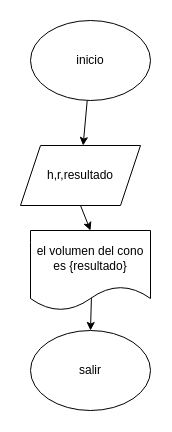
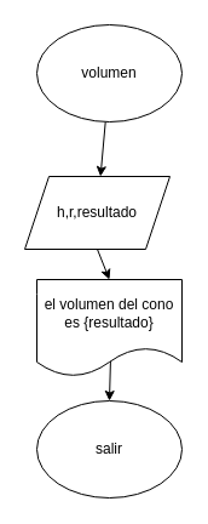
- <mxCell id="3" value="inicio" style="ellipse;whiteSpace=wrap;html=1;" vertex="1" parent="1"><mxGeometry x="30" y="20" width="120" height="80" as="geometry" /></mxCell>
+ <mxCell id="3" value="volumen" style="ellipse;whiteSpace=wrap;html=1;" vertex="1" parent="1"><mxGeometry x="30" y="20" width="120" height="80" as="geometry" /></mxCell>
